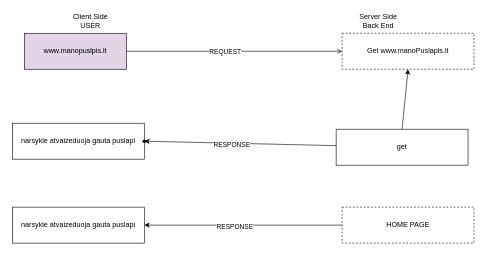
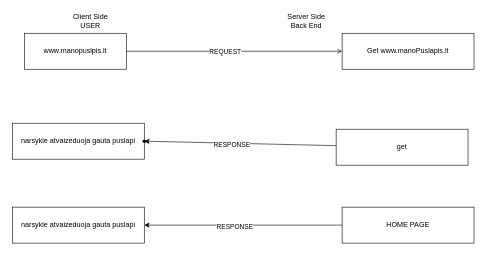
- <mxCell id="7" value="Server Side&lt;br&gt;Back End&lt;br&gt;" style="text;html=1;align=center;verticalAlign=middle;resizable=0;points=[];autosize=1;strokeColor=none;fillColor=none;" vertex="1" parent="1"><mxGeometry x="590" y="20" width="80" height="30" as="geometry" /></mxCell>
+ <mxCell id="7" value="Server Side&lt;br&gt;Back End&lt;br&gt;" style="text;html=1;align=center;verticalAlign=middle;resizable=0;points=[];autosize=1;strokeColor=none;fillColor=none;" vertex="1" parent="1"><mxGeometry x="470" y="20" width="80" height="30" as="geometry" /></mxCell>
- <mxCell id="4" value="www.manopuslpis.lt" style="rounded=0;whiteSpace=wrap;html=1;fillColor=#e1d5e7;" vertex="1" parent="1"><mxGeometry x="40" y="55" width="170" height="60" as="geometry" /></mxCell>
+ <mxCell id="4" value="www.manopuslpis.lt" style="rounded=0;whiteSpace=wrap;html=1;" vertex="1" parent="1"><mxGeometry x="40" y="55" width="170" height="60" as="geometry" /></mxCell>
- <mxCell id="5" value="Get www.manoPuslapis.lt" style="rounded=0;whiteSpace=wrap;html=1;dashed=1;" vertex="1" parent="1"><mxGeometry x="570" y="55" width="220" height="60" as="geometry" /></mxCell>
+ <mxCell id="5" value="Get www.manoPuslapis.lt" style="rounded=0;whiteSpace=wrap;html=1;" vertex="1" parent="1"><mxGeometry x="570" y="55" width="220" height="60" as="geometry" /></mxCell>
- <mxCell id="11" value="" style="endArrow=classic;html=1;entryX=0.5;entryY=1;entryDx=0;entryDy=0;exitX=0.5;exitY=0;exitDx=0;exitDy=0;" edge="1" parent="1" source="10" target="5"><mxGeometry width="50" height="50" relative="1" as="geometry"><mxPoint x="370" y="185" as="sourcePoint" /><mxPoint x="420" y="135" as="targetPoint" /><Array as="points" /></mxGeometry></mxCell>
- <mxCell id="16" value="HOME PAGE" style="rounded=0;whiteSpace=wrap;html=1;dashed=1;" vertex="1" parent="1"><mxGeometry x="570" y="345" width="220" height="60" as="geometry" /></mxCell>
+ <mxCell id="16" value="HOME PAGE" style="rounded=0;whiteSpace=wrap;html=1;" vertex="1" parent="1"><mxGeometry x="570" y="345" width="220" height="60" as="geometry" /></mxCell>
